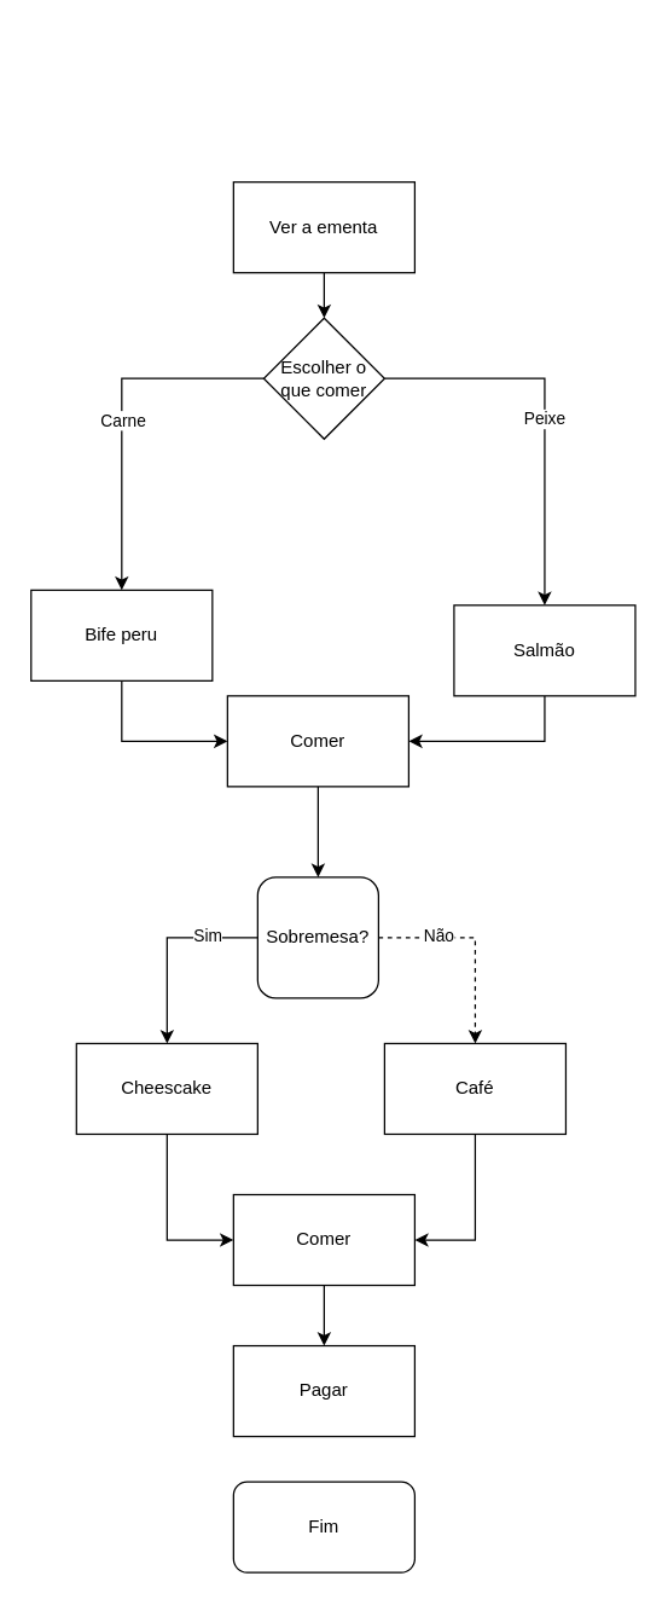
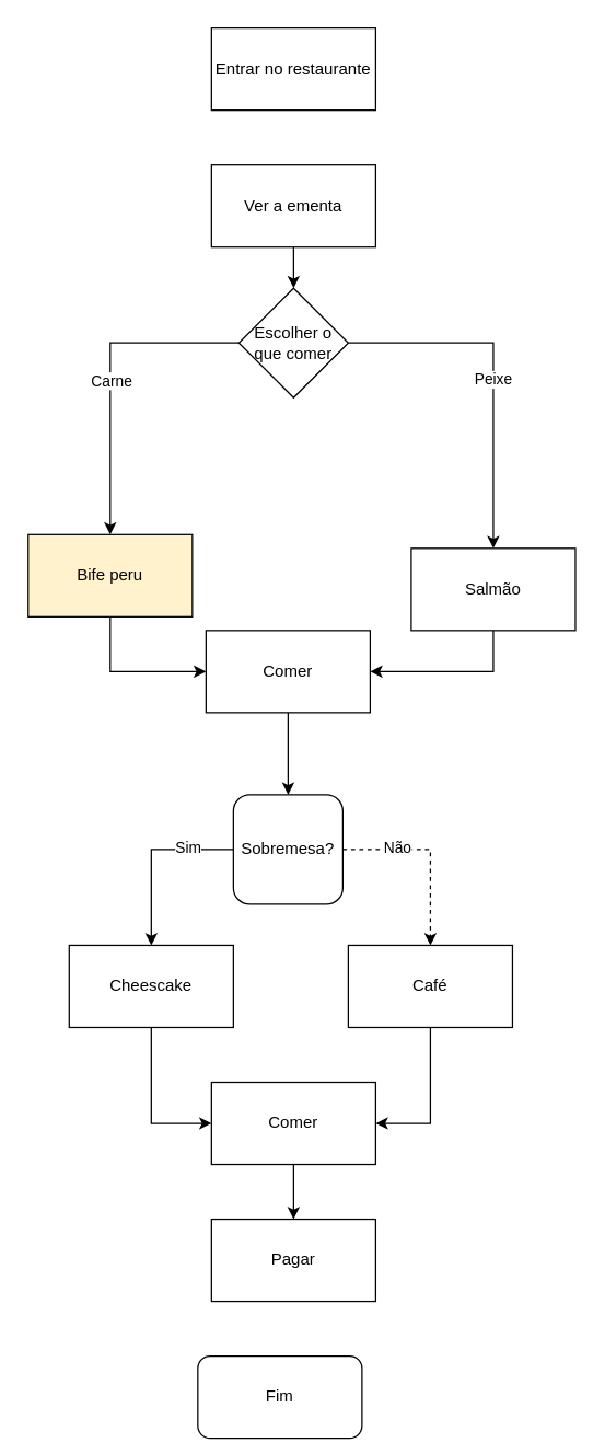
+ <mxCell id="2" value="Entrar no restaurante" style="rounded=0;whiteSpace=wrap;html=1;" vertex="1" parent="1"><mxGeometry x="154" y="20" width="120" height="60" as="geometry" /></mxCell>
- <mxCell id="24" value="Bife peru" style="rounded=0;whiteSpace=wrap;html=1;" vertex="1" parent="1"><mxGeometry x="20" y="390" width="120" height="60" as="geometry" /></mxCell>
+ <mxCell id="24" value="Bife peru" style="rounded=0;whiteSpace=wrap;html=1;fillColor=#fff2cc;" vertex="1" parent="1"><mxGeometry x="20" y="390" width="120" height="60" as="geometry" /></mxCell>
- <mxCell id="19" value="Fim" style="rounded=1;whiteSpace=wrap;html=1;" vertex="1" parent="1"><mxGeometry x="154" y="980" width="120" height="60" as="geometry" /></mxCell>
+ <mxCell id="19" value="Fim" style="rounded=1;whiteSpace=wrap;html=1;" vertex="1" parent="1"><mxGeometry x="144" y="990" width="120" height="60" as="geometry" /></mxCell>
